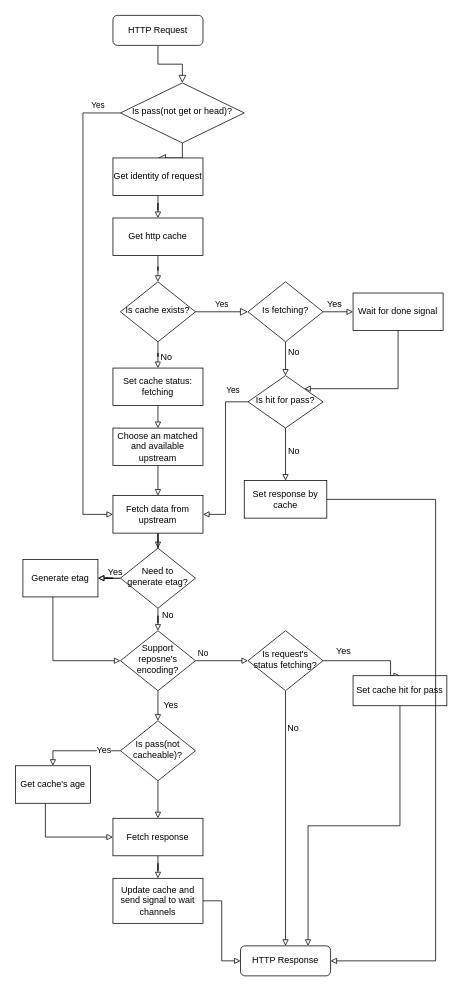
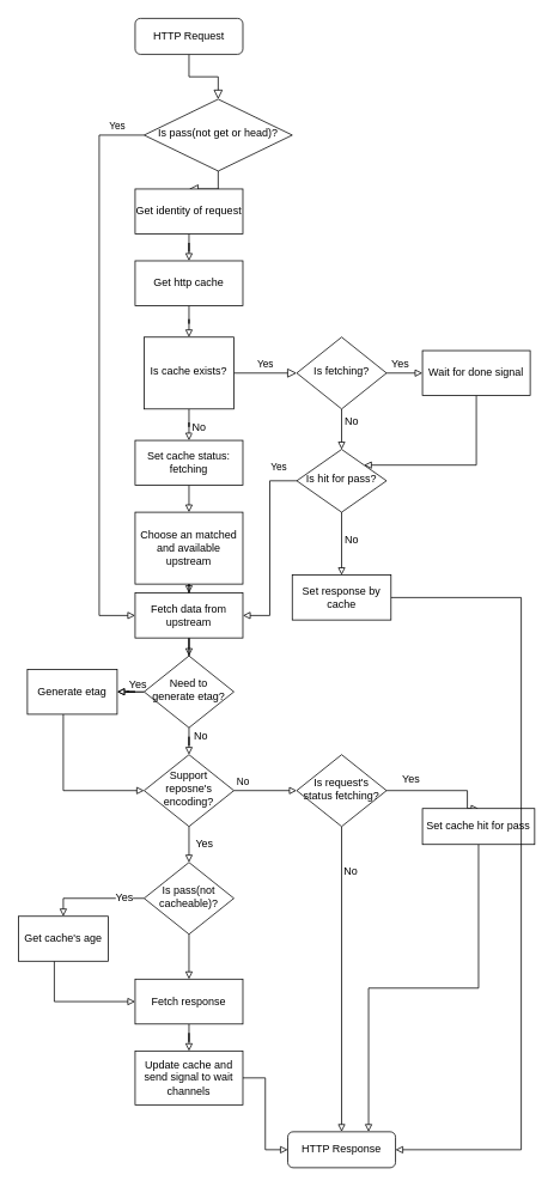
- <mxCell id="10" value="Is cache exists?" style="rhombus;whiteSpace=wrap;html=1;shadow=0;fontFamily=Helvetica;fontSize=12;align=center;strokeWidth=1;spacing=6;spacingTop=-4;" parent="1" vertex="1"><mxGeometry x="160" y="375" width="100" height="80" as="geometry" /></mxCell>
+ <mxCell id="10" value="Is cache exists?" style="whiteSpace=wrap;html=1;shadow=0;fontFamily=Helvetica;fontSize=12;align=center;strokeWidth=1;spacing=6;spacingTop=-4;rounded=0;" parent="1" vertex="1"><mxGeometry x="160" y="375" width="100" height="80" as="geometry" /></mxCell>
- <mxCell id="18" value="Choose an matched and available upstream" style="rounded=0;whiteSpace=wrap;html=1;" vertex="1" parent="1"><mxGeometry x="150" y="570" width="120" height="50" as="geometry" /></mxCell>
+ <mxCell id="18" value="Choose an matched and available upstream" style="rounded=0;whiteSpace=wrap;html=1;" vertex="1" parent="1"><mxGeometry x="150" y="570" width="120" height="80" as="geometry" /></mxCell>
